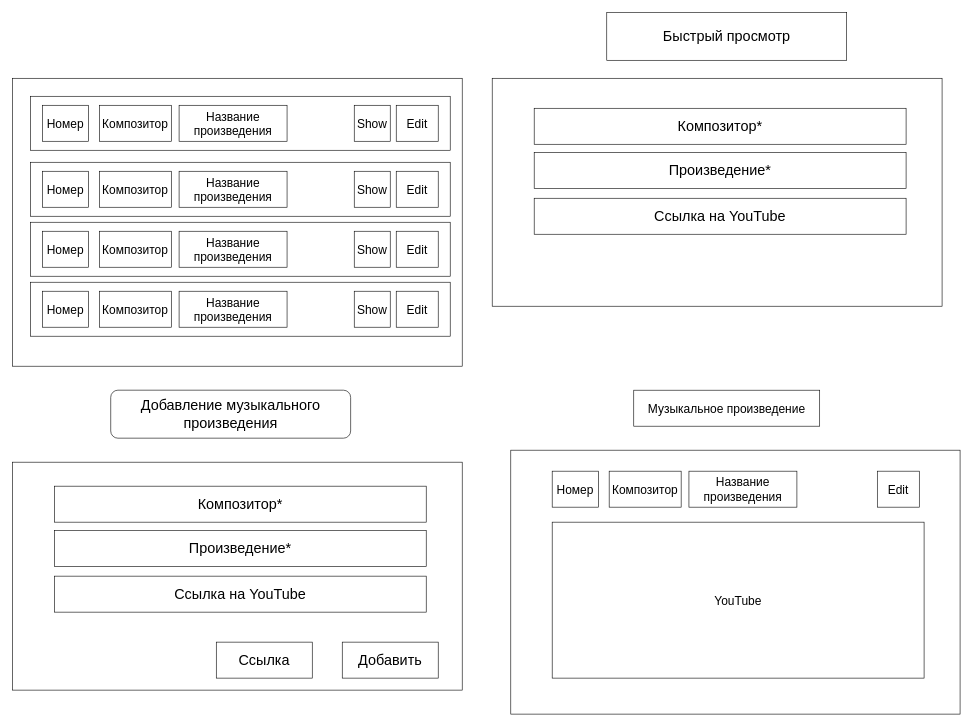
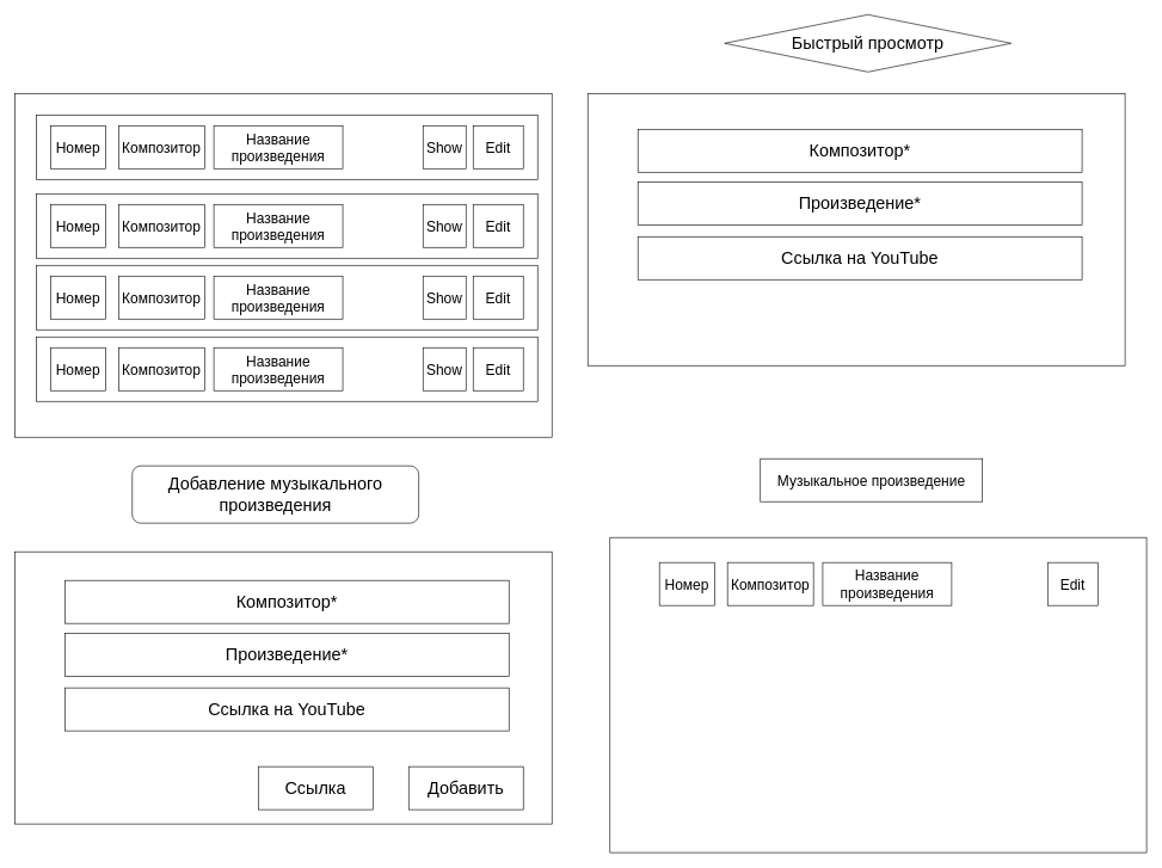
- <mxCell id="42" value="&lt;font style=&quot;font-size: 24px;&quot;&gt;Быстрый просмотр&lt;/font&gt;" style="rounded=0;whiteSpace=wrap;html=1;" vertex="1" parent="1"><mxGeometry x="1011" y="20" width="400" height="80" as="geometry" /></mxCell>
+ <mxCell id="42" value="&lt;font style=&quot;font-size: 24px;&quot;&gt;Быстрый просмотр&lt;/font&gt;" style="rhombus;whiteSpace=wrap;html=1;" vertex="1" parent="1"><mxGeometry x="1011" y="20" width="400" height="80" as="geometry" /></mxCell>
- <mxCell id="27" value="Музыкальное произведение" style="rounded=0;whiteSpace=wrap;html=1;fontSize=20;" parent="1" vertex="1"><mxGeometry x="1056" y="650" width="310" height="60" as="geometry" /></mxCell>
+ <mxCell id="27" value="Музыкальное произведение" style="rounded=0;whiteSpace=wrap;html=1;fontSize=20;" parent="1" vertex="1"><mxGeometry x="1061" y="640" width="310" height="60" as="geometry" /></mxCell>
- <mxCell id="32" value="YouTube" style="rounded=0;whiteSpace=wrap;html=1;fontSize=20;" parent="1" vertex="1"><mxGeometry x="920" y="870" width="620" height="260" as="geometry" /></mxCell>
